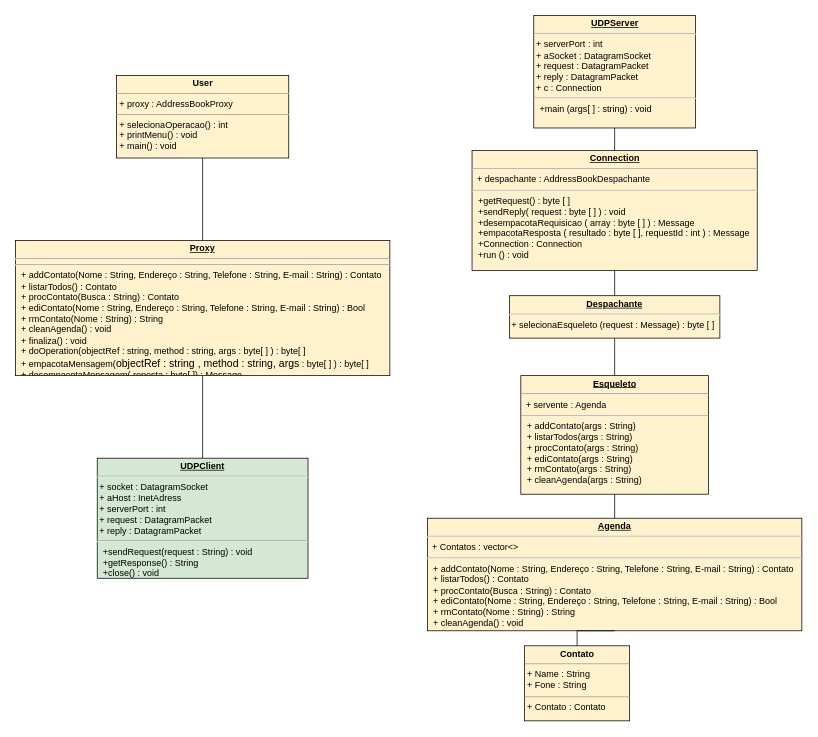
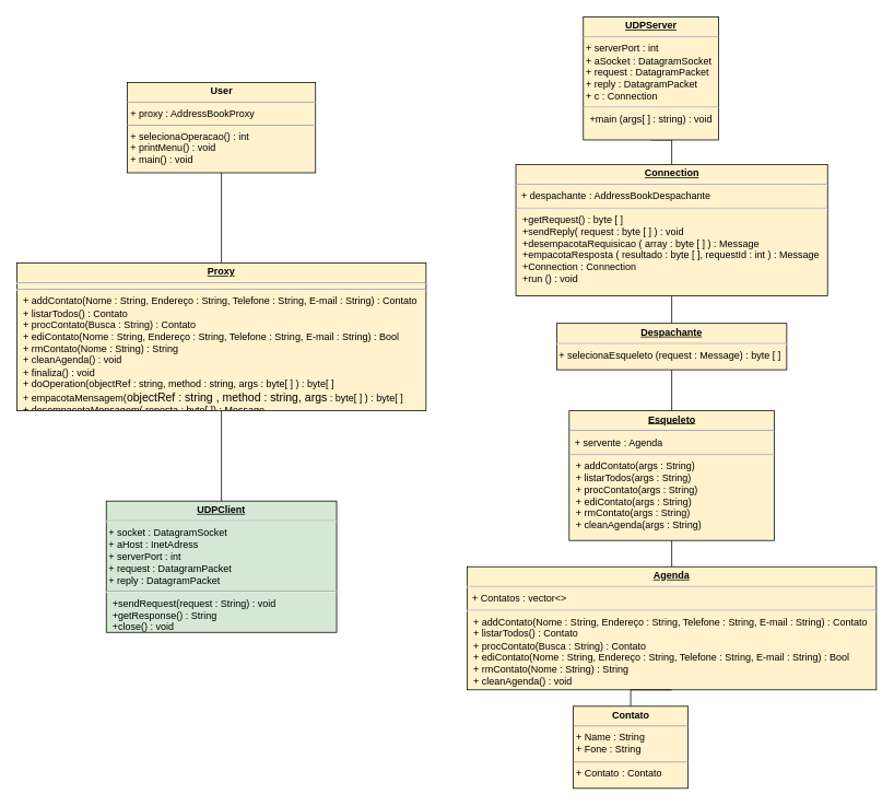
- <mxCell id="6" value="&lt;p style=&quot;margin: 0px ; margin-top: 4px ; text-align: center ; text-decoration: underline&quot;&gt;&lt;b&gt;UDPServer&lt;/b&gt;&lt;/p&gt;&lt;hr&gt;&amp;nbsp;+ serverPort : int&lt;br&gt;&amp;nbsp;+ aSocket : DatagramSocket&lt;br&gt;&amp;nbsp;+ request : DatagramPacket&lt;br&gt;&amp;nbsp;+ reply :&amp;nbsp;DatagramPacket&lt;br&gt;&amp;nbsp;+ c : Connection&lt;br&gt;&lt;hr&gt;&lt;p style=&quot;margin: 0px ; margin-left: 8px&quot;&gt;+main (args[ ] : string) : void&lt;/p&gt;" style="verticalAlign=top;align=left;overflow=fill;fontSize=12;fontFamily=Helvetica;html=1;fillColor=#fff2cc;strokeColor=#000000;" parent="1" vertex="1"><mxGeometry x="710.75" y="20" width="215.5" height="150" as="geometry" /></mxCell>
+ <mxCell id="6" value="&lt;p style=&quot;margin: 0px ; margin-top: 4px ; text-align: center ; text-decoration: underline&quot;&gt;&lt;b&gt;UDPServer&lt;/b&gt;&lt;/p&gt;&lt;hr&gt;&amp;nbsp;+ serverPort : int&lt;br&gt;&amp;nbsp;+ aSocket : DatagramSocket&lt;br&gt;&amp;nbsp;+ request : DatagramPacket&lt;br&gt;&amp;nbsp;+ reply :&amp;nbsp;DatagramPacket&lt;br&gt;&amp;nbsp;+ c : Connection&lt;br&gt;&lt;hr&gt;&lt;p style=&quot;margin: 0px ; margin-left: 8px&quot;&gt;+main (args[ ] : string) : void&lt;/p&gt;" style="verticalAlign=top;align=left;overflow=fill;fontSize=12;fontFamily=Helvetica;html=1;fillColor=#fff2cc;strokeColor=#000000;" parent="1" vertex="1"><mxGeometry x="710.75" y="20" width="165" height="150" as="geometry" /></mxCell>
